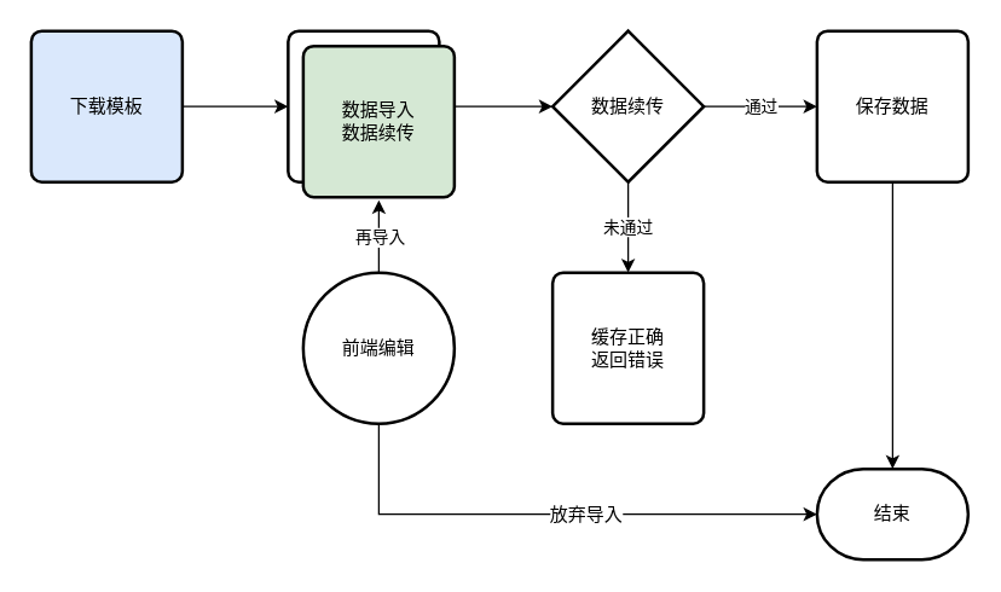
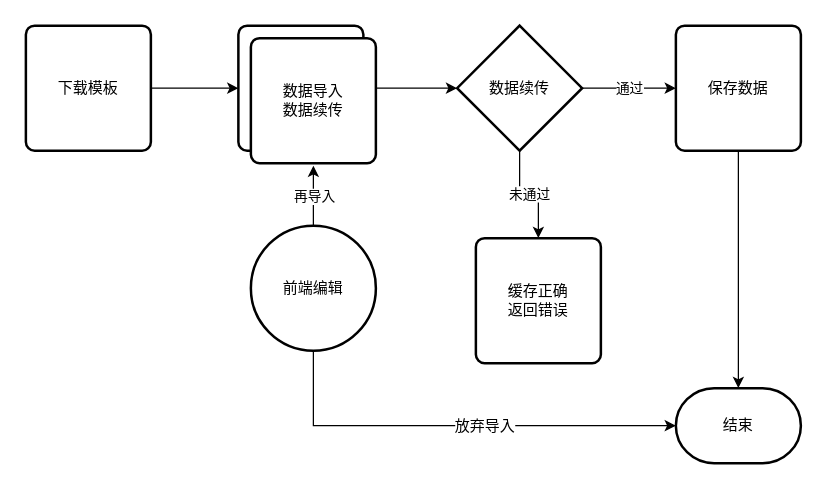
- <mxCell id="3" value="下载模板" style="rounded=1;whiteSpace=wrap;html=1;absoluteArcSize=1;arcSize=14;strokeWidth=2;fillColor=#dae8fc;" parent="1" vertex="1"><mxGeometry x="20" y="20" width="100" height="100" as="geometry" /></mxCell>
+ <mxCell id="3" value="下载模板" style="rounded=1;whiteSpace=wrap;html=1;absoluteArcSize=1;arcSize=14;strokeWidth=2;" parent="1" vertex="1"><mxGeometry x="20" y="20" width="100" height="100" as="geometry" /></mxCell>
- <mxCell id="17" value="数据导入&lt;br&gt;数据续传" style="rounded=1;whiteSpace=wrap;html=1;absoluteArcSize=1;arcSize=14;strokeWidth=2;fillColor=#d5e8d4;" parent="1" vertex="1"><mxGeometry x="200" y="30" width="100" height="100" as="geometry" /></mxCell>
+ <mxCell id="17" value="数据导入&lt;br&gt;数据续传" style="rounded=1;whiteSpace=wrap;html=1;absoluteArcSize=1;arcSize=14;strokeWidth=2;" parent="1" vertex="1"><mxGeometry x="200" y="30" width="100" height="100" as="geometry" /></mxCell>
- <mxCell id="11" value="缓存正确&lt;br&gt;返回错误" style="rounded=1;whiteSpace=wrap;html=1;absoluteArcSize=1;arcSize=14;strokeWidth=2;" parent="1" vertex="1"><mxGeometry x="365" y="180" width="100" height="100" as="geometry" /></mxCell>
+ <mxCell id="11" value="缓存正确&lt;br&gt;返回错误" style="rounded=1;whiteSpace=wrap;html=1;absoluteArcSize=1;arcSize=14;strokeWidth=2;" parent="1" vertex="1"><mxGeometry x="380" y="190" width="100" height="100" as="geometry" /></mxCell>
